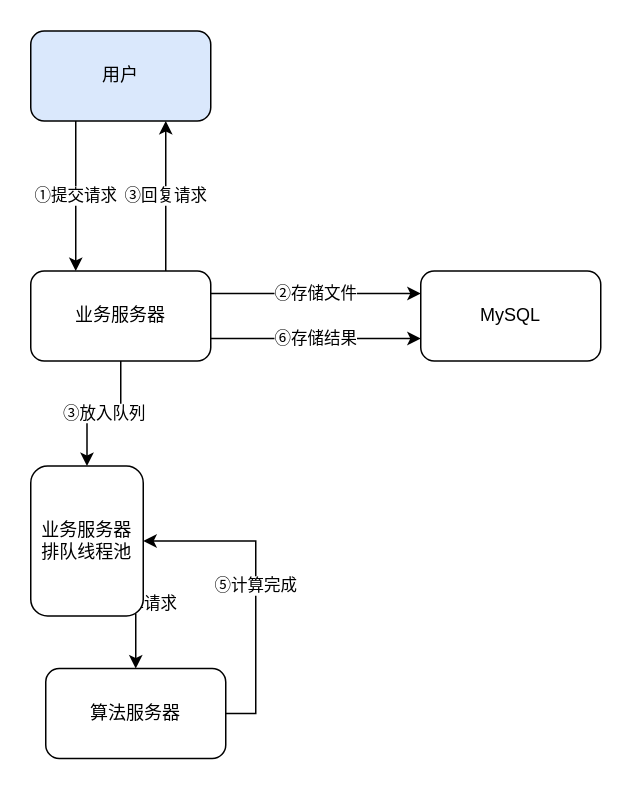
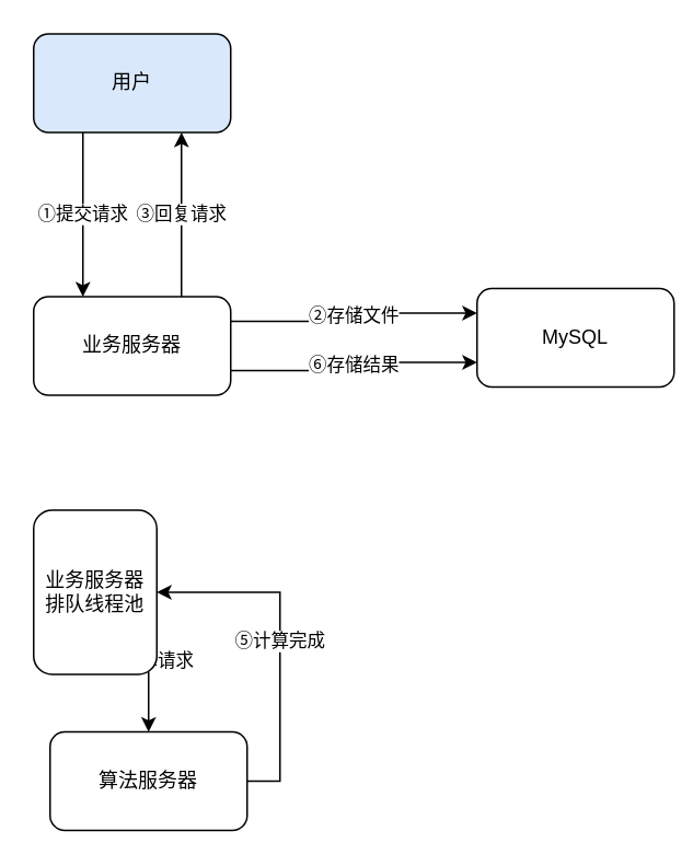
- <mxCell id="11" value="MySQL" style="rounded=1;whiteSpace=wrap;html=1;" parent="1" vertex="1"><mxGeometry x="280" y="180" width="120" height="60" as="geometry" /></mxCell>
+ <mxCell id="11" value="MySQL" style="rounded=1;whiteSpace=wrap;html=1;" parent="1" vertex="1"><mxGeometry x="290" y="175" width="120" height="60" as="geometry" /></mxCell>
- <mxCell id="6" value="③放入队列" style="edgeStyle=orthogonalEdgeStyle;rounded=0;orthogonalLoop=1;jettySize=auto;html=1;exitX=0.5;exitY=1;exitDx=0;exitDy=0;" parent="1" source="8" target="13" edge="1"><mxGeometry relative="1" as="geometry" /></mxCell>
